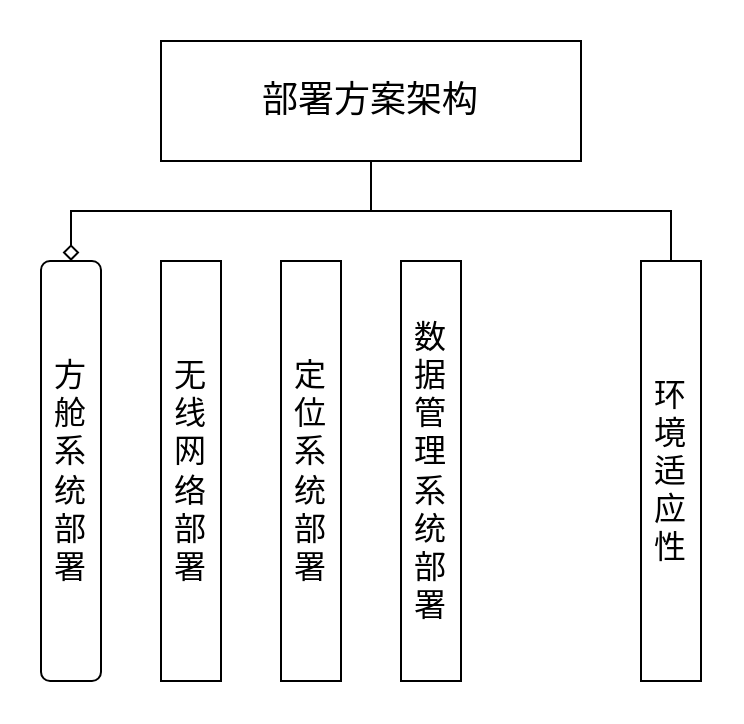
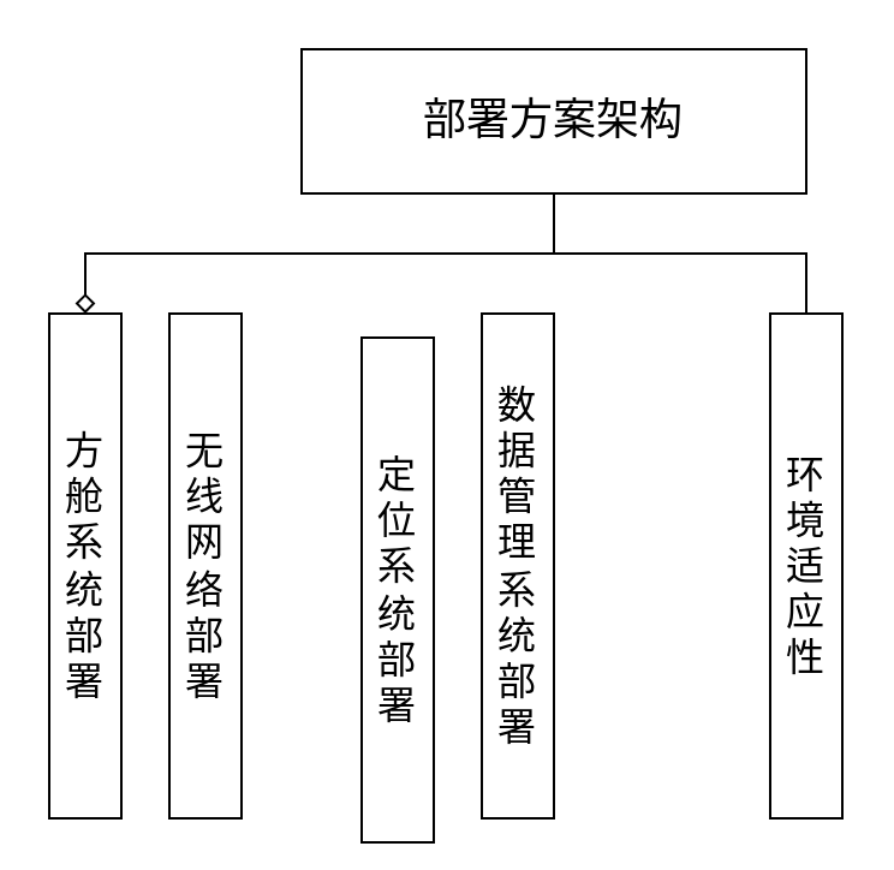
- <mxCell id="3" value="&lt;font style=&quot;font-size: 18px;&quot;&gt;部署方案架构&lt;/font&gt;" style="rounded=0;whiteSpace=wrap;html=1;" vertex="1" parent="1"><mxGeometry x="80" y="20" width="210" height="60" as="geometry" /></mxCell>
+ <mxCell id="3" value="&lt;font style=&quot;font-size: 18px;&quot;&gt;部署方案架构&lt;/font&gt;" style="rounded=0;whiteSpace=wrap;html=1;" vertex="1" parent="1"><mxGeometry x="125" y="20" width="210" height="60" as="geometry" /></mxCell>
- <mxCell id="4" value="&lt;font style=&quot;font-size: 16px;&quot;&gt;方舱系统部署&lt;/font&gt;" style="whiteSpace=wrap;html=1;rounded=1;" vertex="1" parent="1"><mxGeometry x="20" y="130" width="30" height="210" as="geometry" /></mxCell>
+ <mxCell id="4" value="&lt;font style=&quot;font-size: 16px;&quot;&gt;方舱系统部署&lt;/font&gt;" style="rounded=0;whiteSpace=wrap;html=1;" vertex="1" parent="1"><mxGeometry x="20" y="130" width="30" height="210" as="geometry" /></mxCell>
- <mxCell id="5" value="&lt;font style=&quot;font-size: 16px;&quot;&gt;无线网络部署&lt;/font&gt;" style="rounded=0;whiteSpace=wrap;html=1;" vertex="1" parent="1"><mxGeometry x="80" y="130" width="30" height="210" as="geometry" /></mxCell>
+ <mxCell id="5" value="&lt;font style=&quot;font-size: 16px;&quot;&gt;无线网络部署&lt;/font&gt;" style="rounded=0;whiteSpace=wrap;html=1;" vertex="1" parent="1"><mxGeometry x="70" y="130" width="30" height="210" as="geometry" /></mxCell>
- <mxCell id="6" value="&lt;font style=&quot;font-size: 16px;&quot;&gt;定位系统部署&lt;/font&gt;" style="rounded=0;whiteSpace=wrap;html=1;" vertex="1" parent="1"><mxGeometry x="140" y="130" width="30" height="210" as="geometry" /></mxCell>
+ <mxCell id="6" value="&lt;font style=&quot;font-size: 16px;&quot;&gt;定位系统部署&lt;/font&gt;" style="rounded=0;whiteSpace=wrap;html=1;" vertex="1" parent="1"><mxGeometry x="150" y="140" width="30" height="210" as="geometry" /></mxCell>
